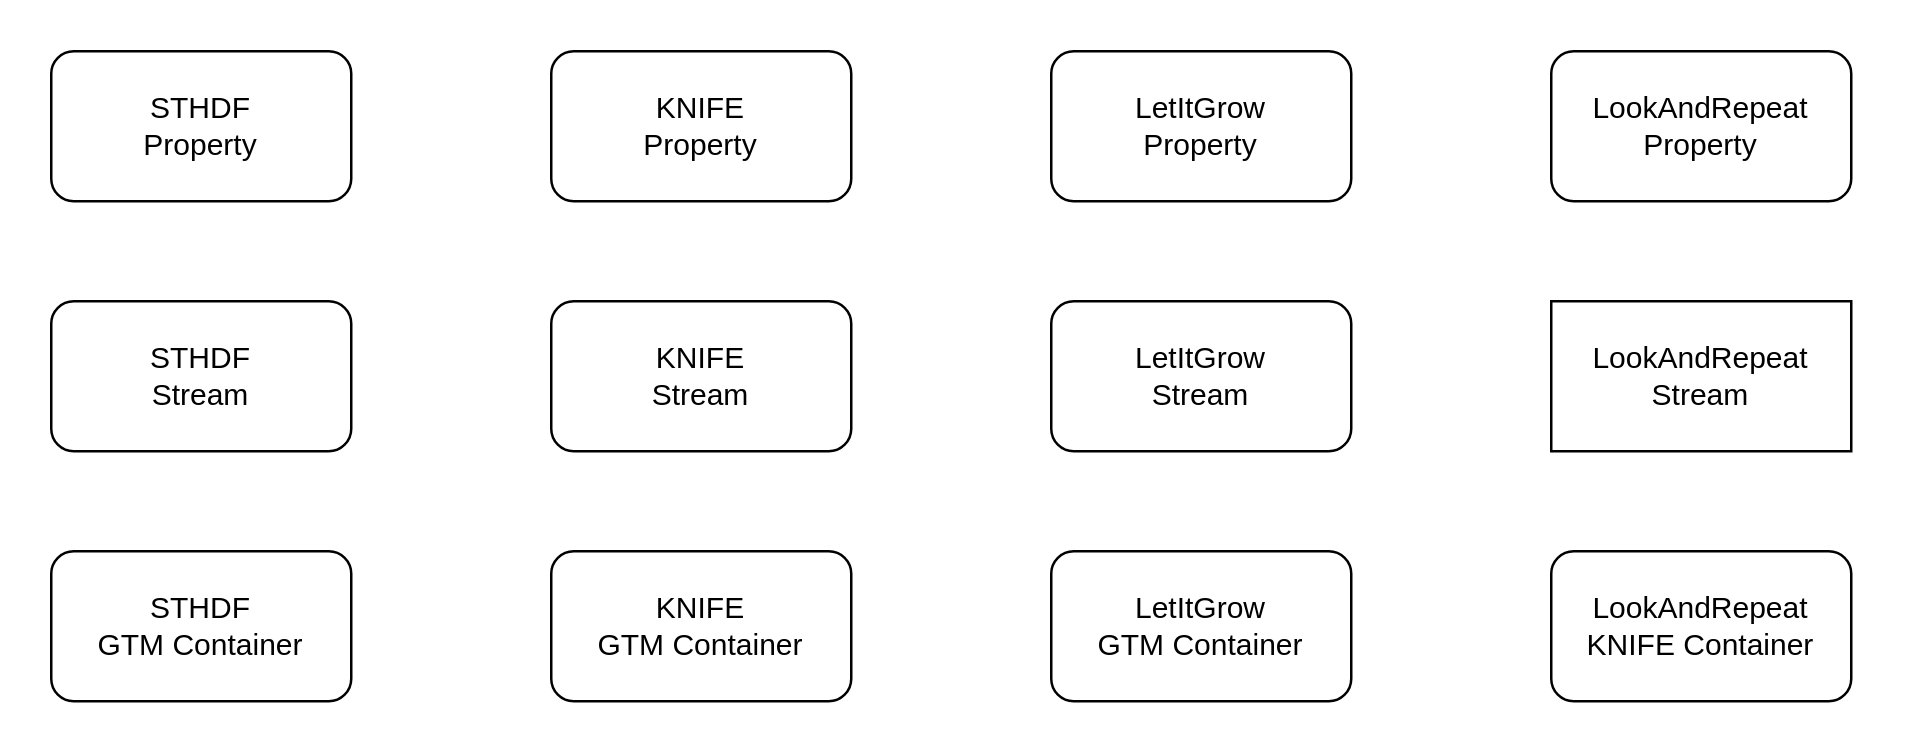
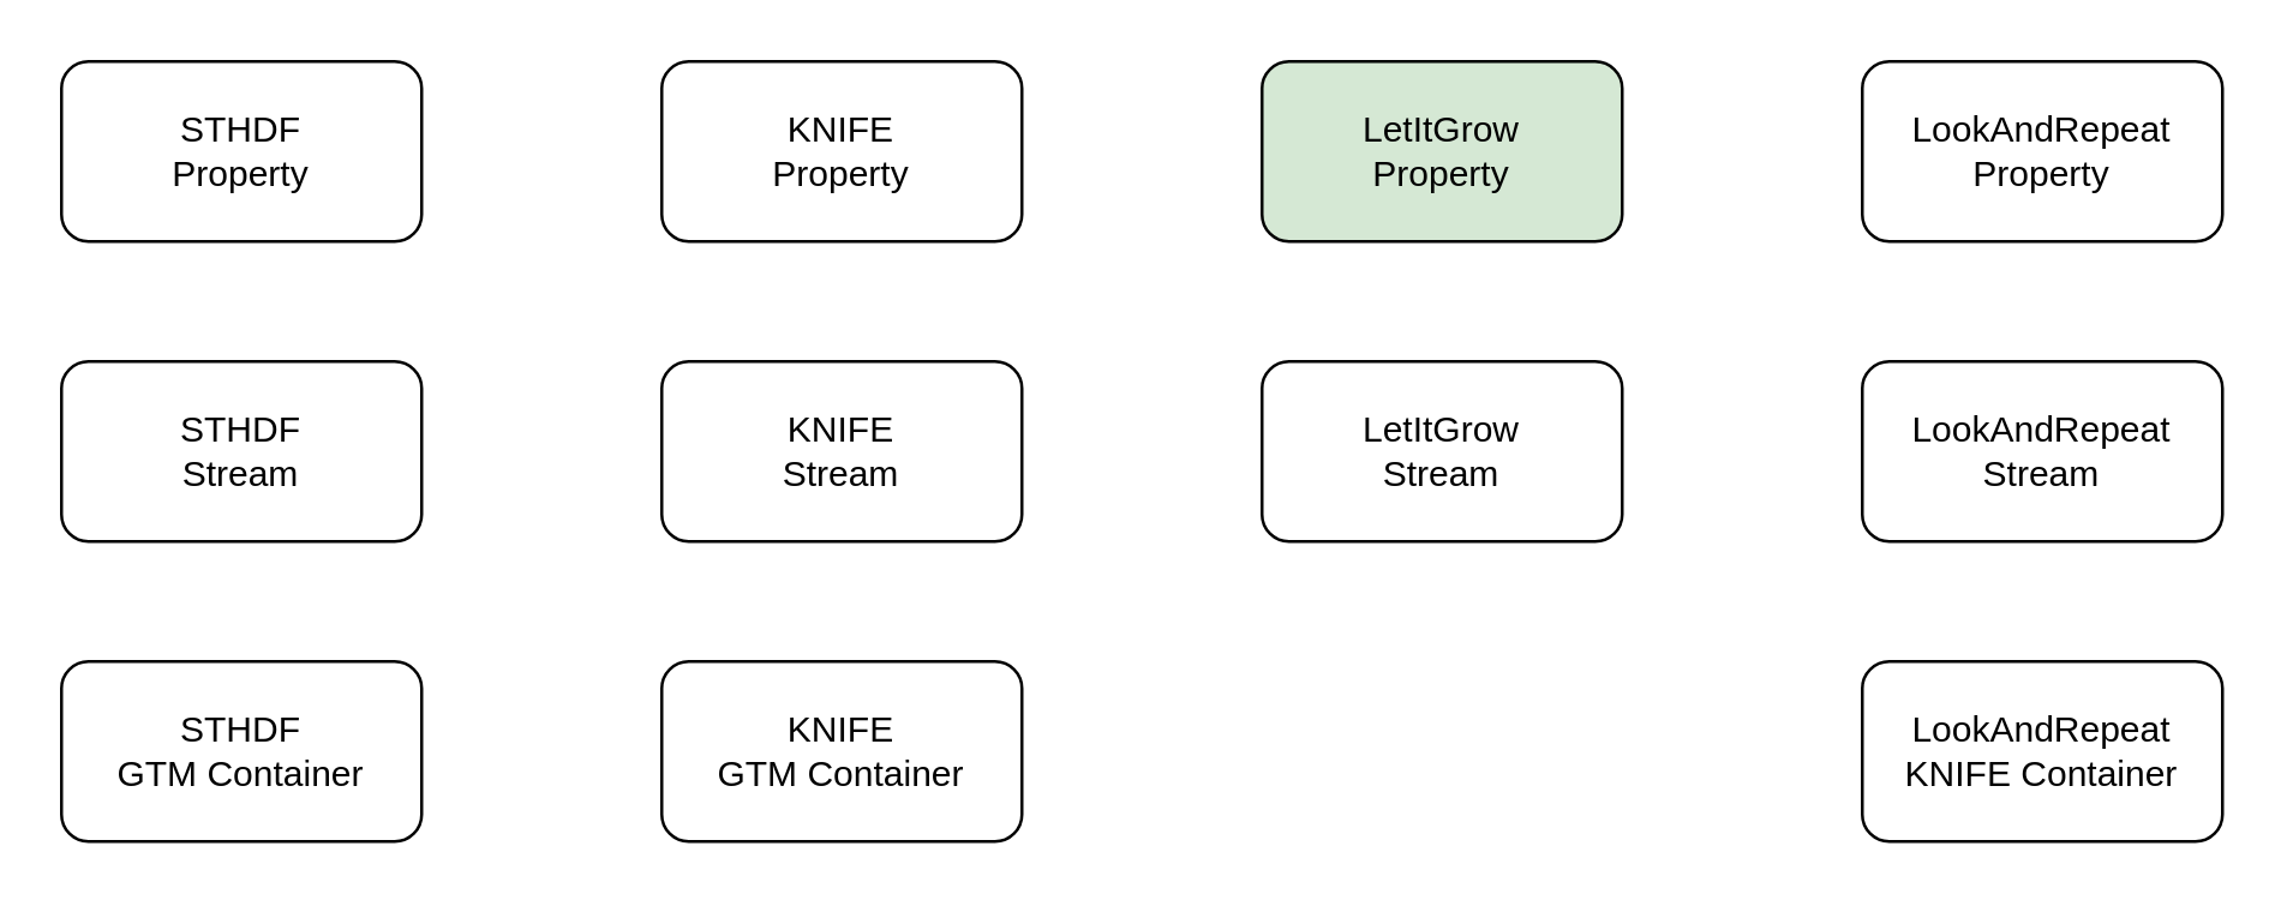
- <mxCell id="8" value="LetItGrow&#10;Property" style="rounded=1;whiteSpace=wrap;html=1;" vertex="1" parent="1"><mxGeometry x="420" y="20" width="120" height="60" as="geometry" /></mxCell>
+ <mxCell id="8" value="LetItGrow&#10;Property" style="rounded=1;whiteSpace=wrap;html=1;fillColor=#d5e8d4;" vertex="1" parent="1"><mxGeometry x="420" y="20" width="120" height="60" as="geometry" /></mxCell>
- <mxCell id="12" value="LookAndRepeat&#10;Stream" style="whiteSpace=wrap;html=1;rounded=0;" vertex="1" parent="1"><mxGeometry x="620" y="120" width="120" height="60" as="geometry" /></mxCell>
+ <mxCell id="12" value="LookAndRepeat&#10;Stream" style="rounded=1;whiteSpace=wrap;html=1;" vertex="1" parent="1"><mxGeometry x="620" y="120" width="120" height="60" as="geometry" /></mxCell>
- <mxCell id="10" value="LetItGrow&#10;GTM Container" style="rounded=1;whiteSpace=wrap;html=1;" vertex="1" parent="1"><mxGeometry x="420" y="220" width="120" height="60" as="geometry" /></mxCell>
